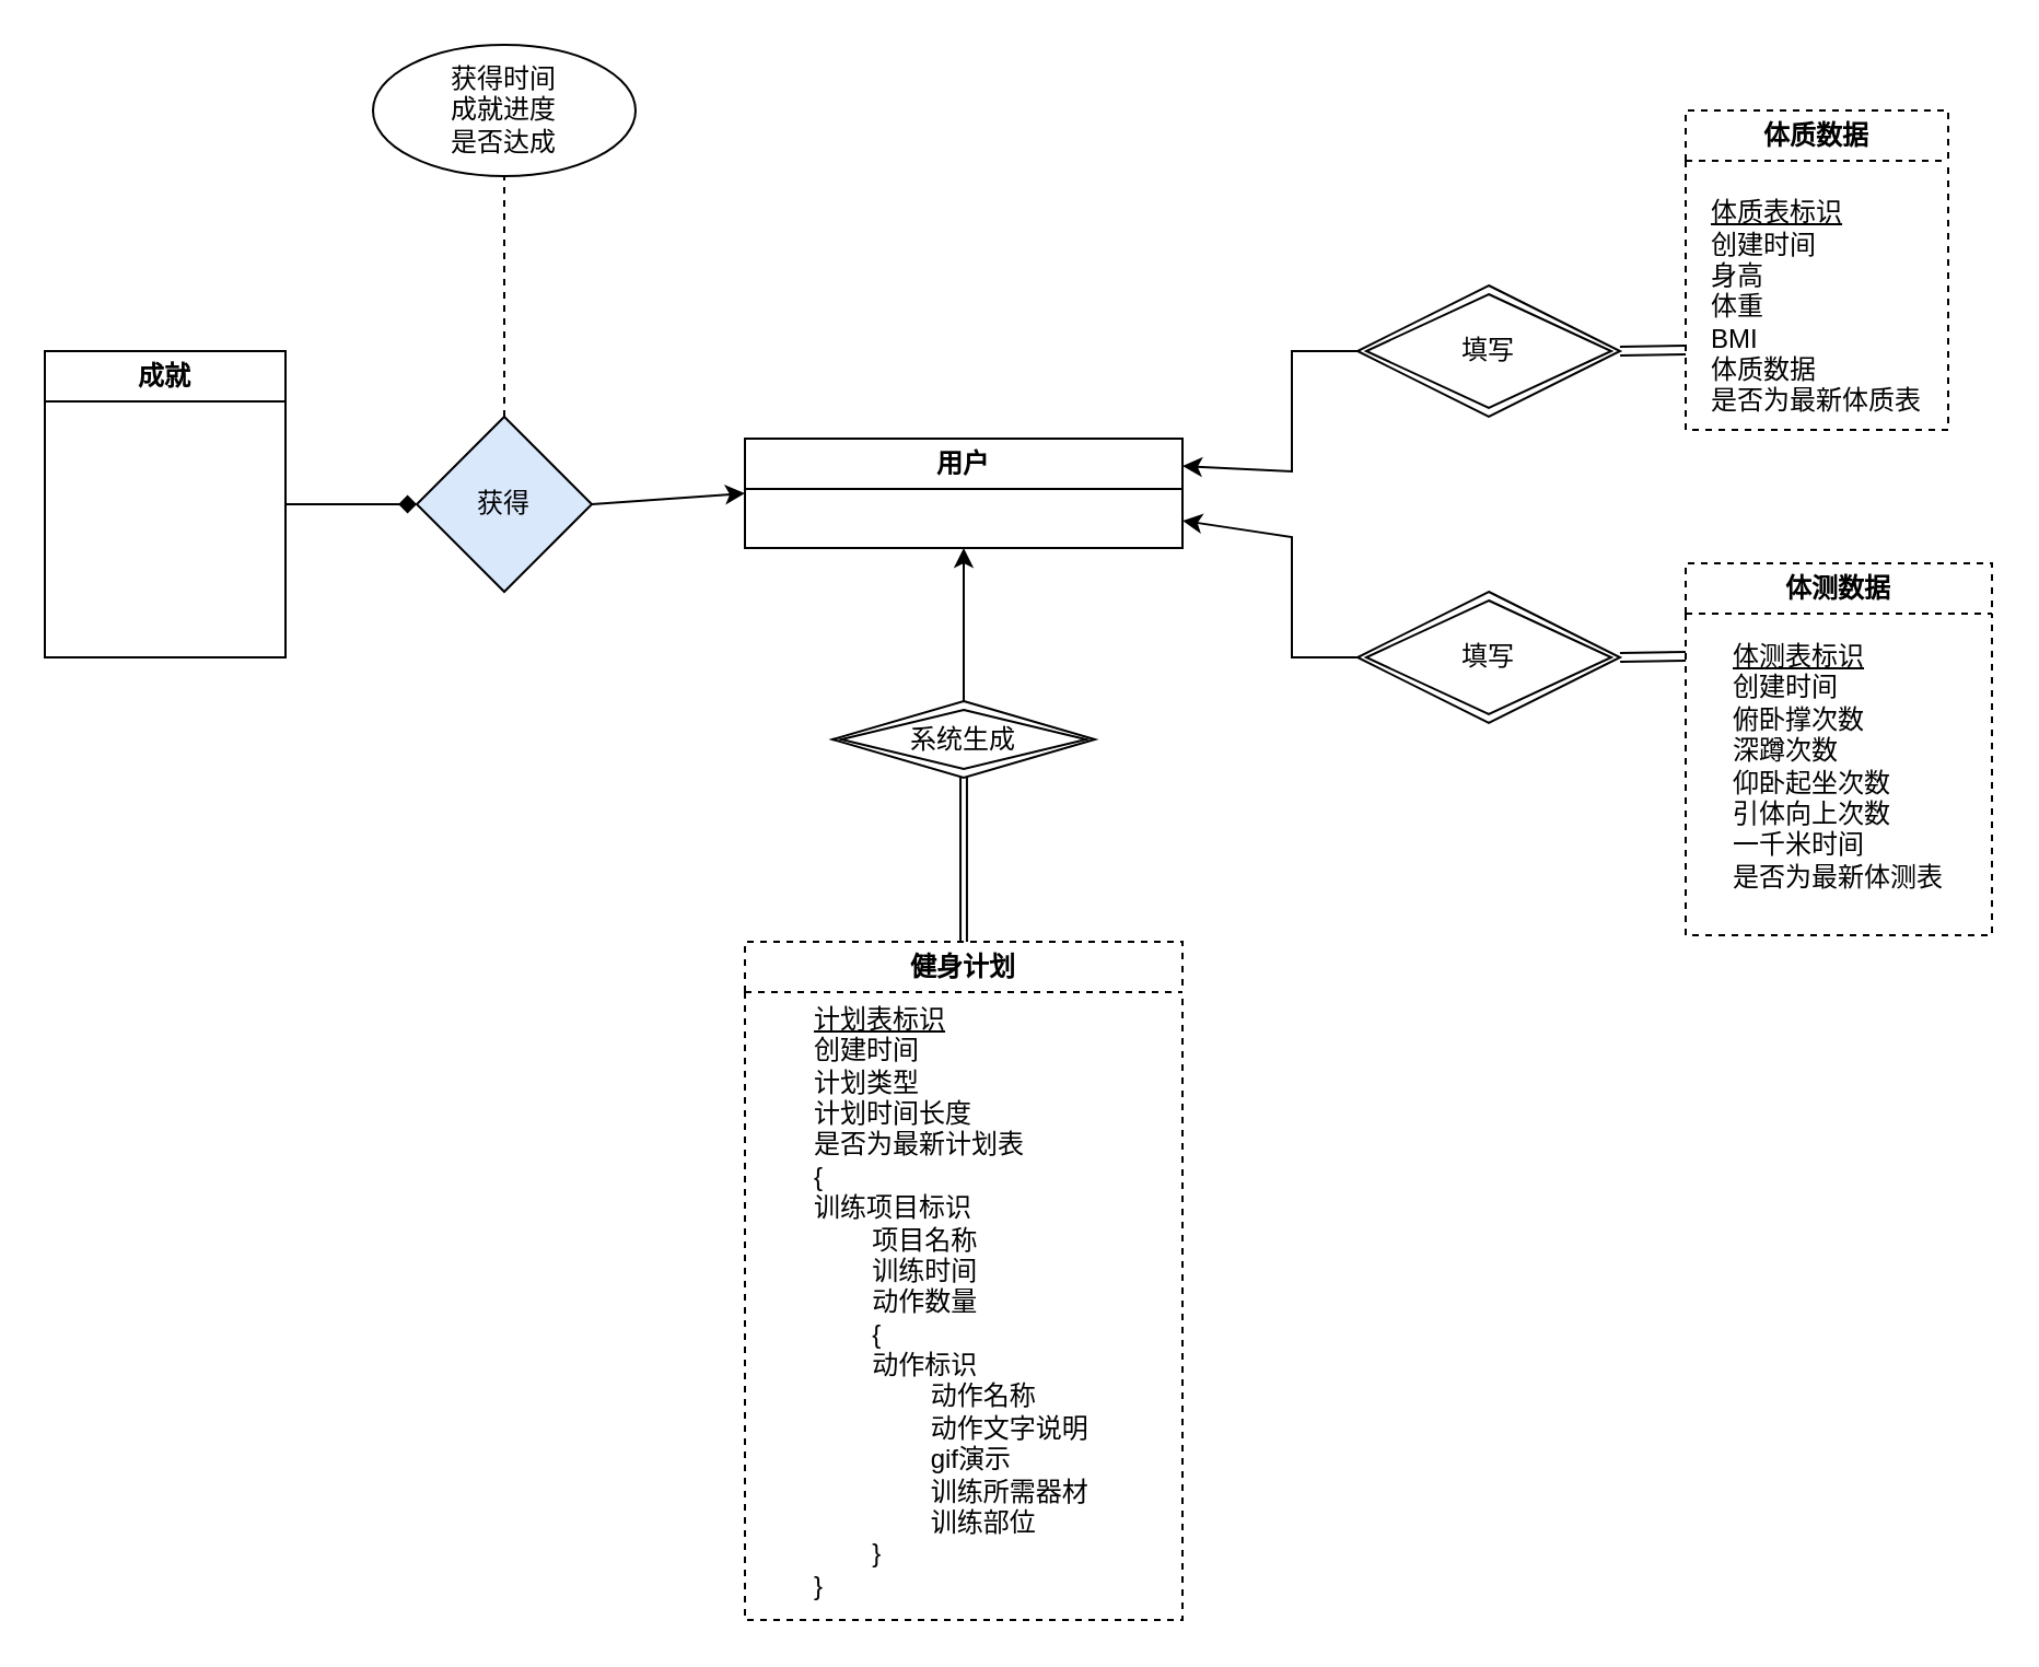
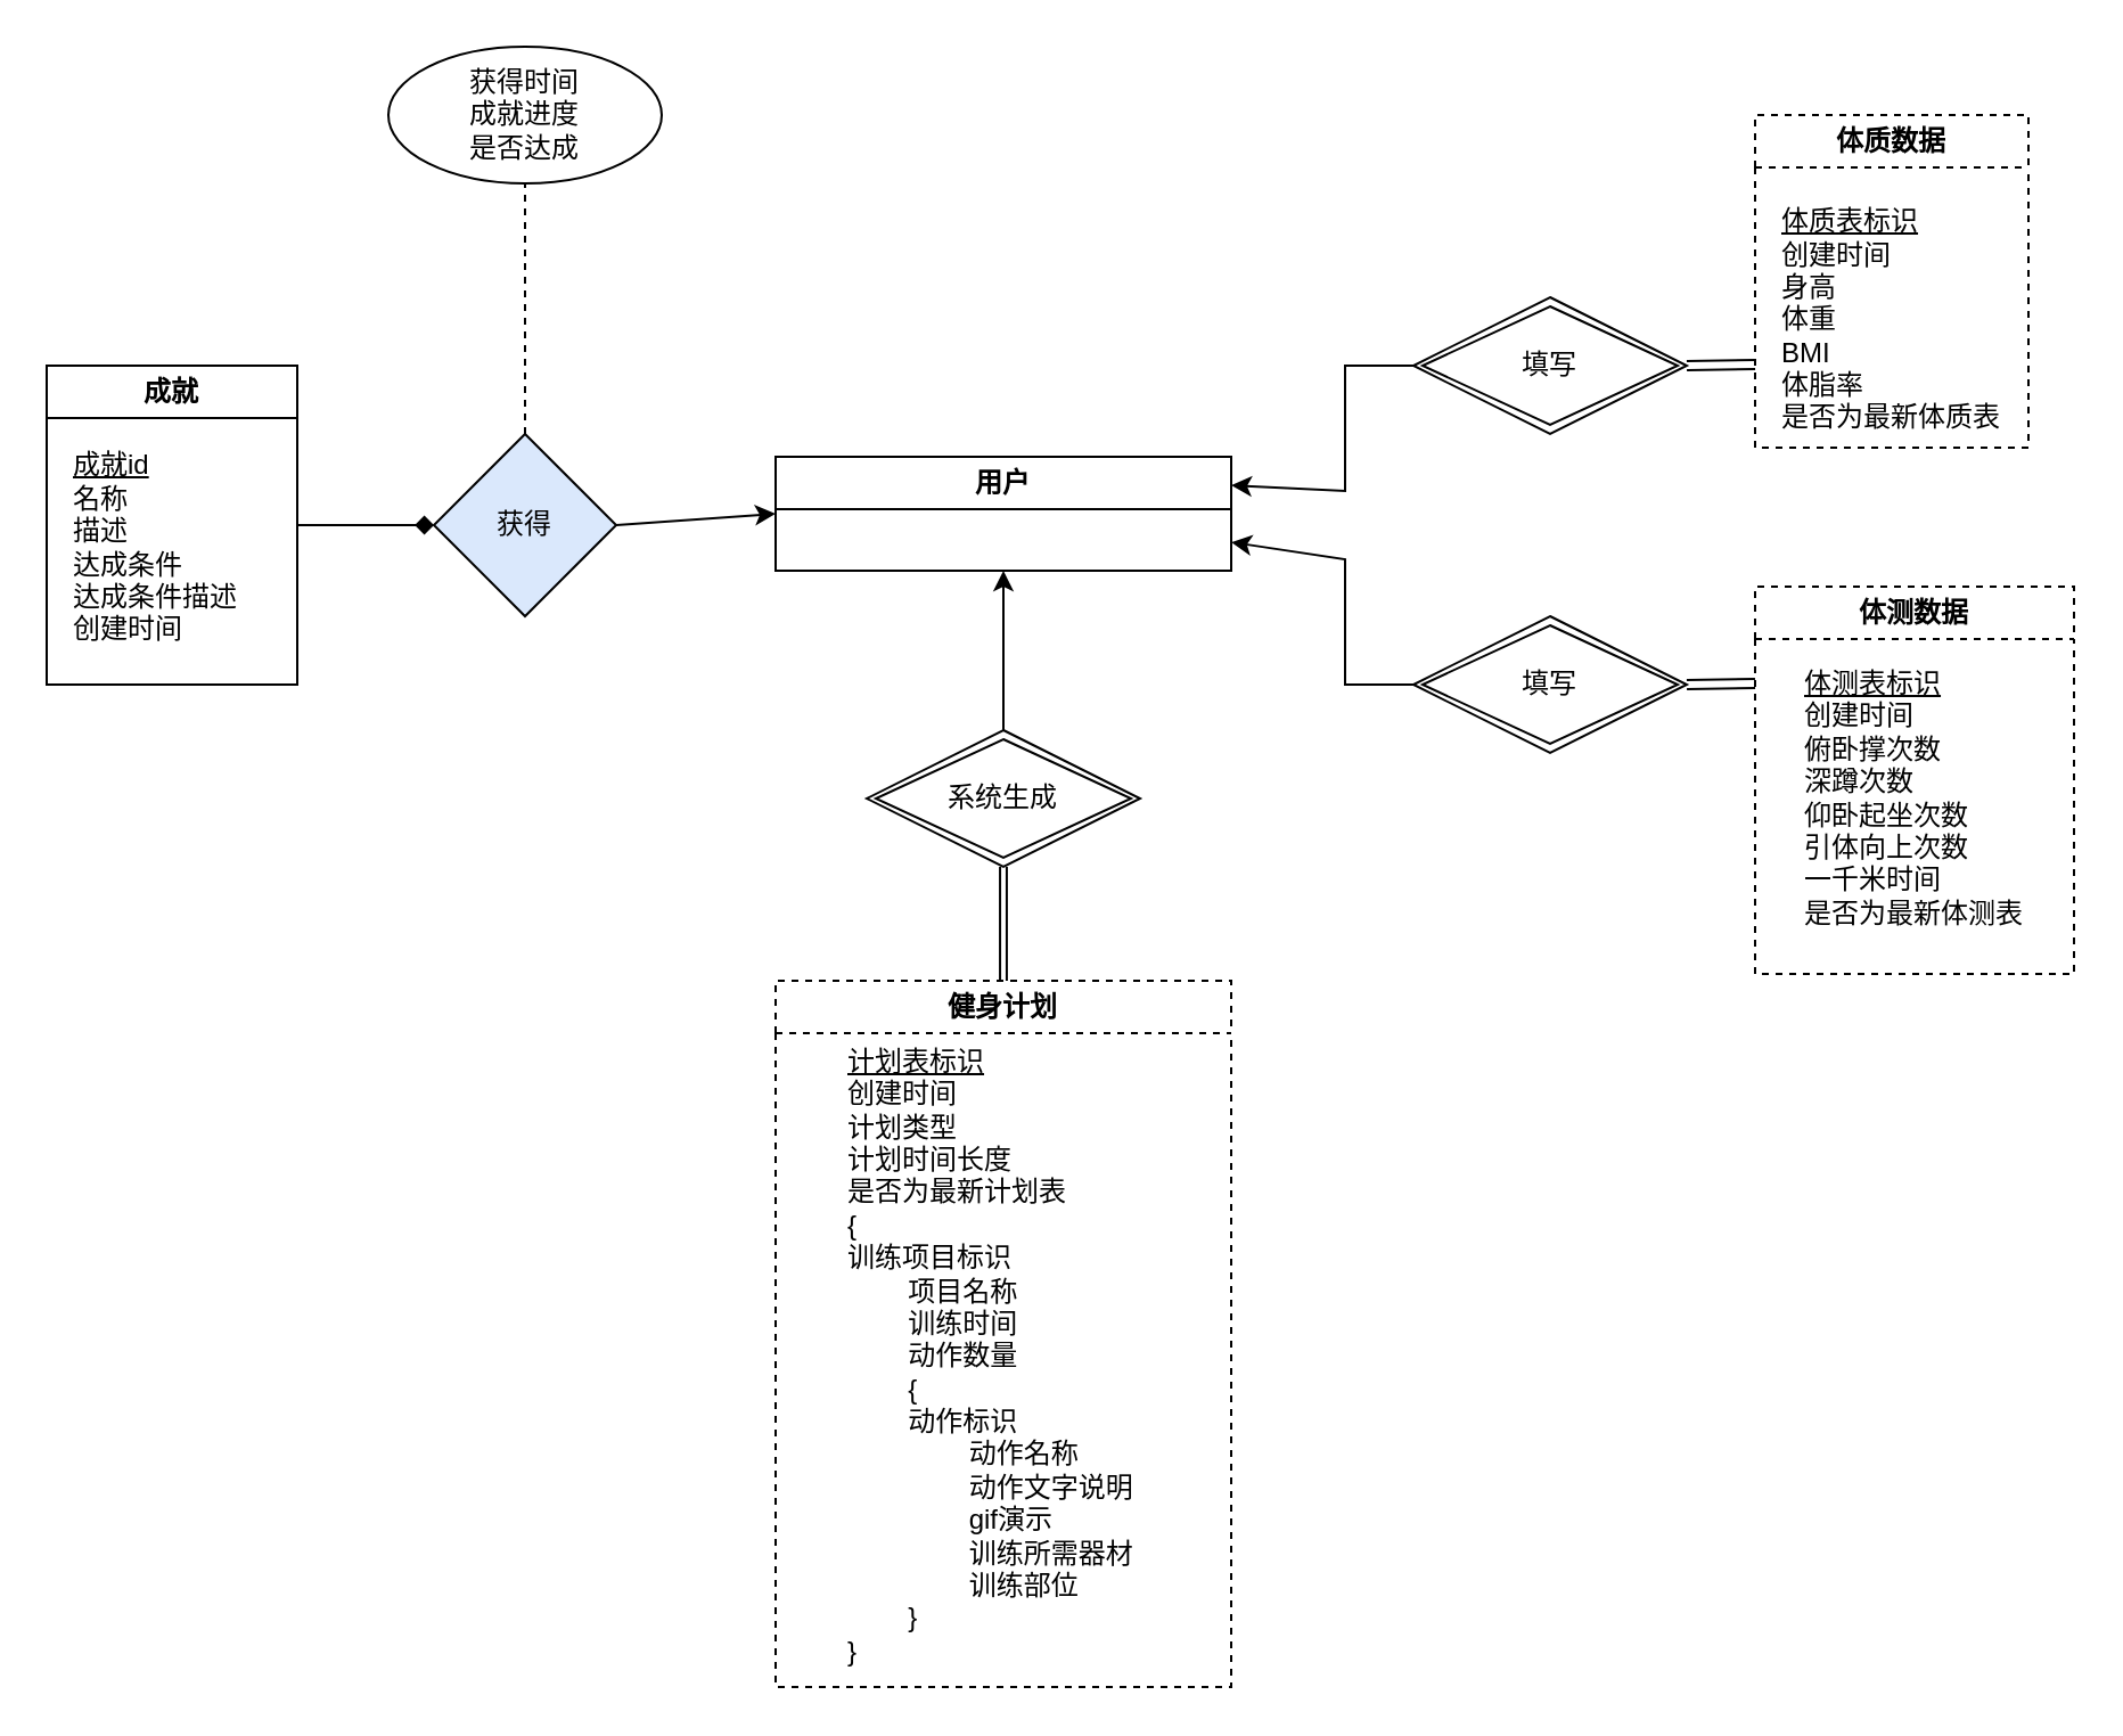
- <mxCell id="9" value="&lt;div&gt;&lt;u&gt;体质表标识&lt;/u&gt;&lt;/div&gt;&lt;div&gt;创建时间&lt;/div&gt;&lt;div&gt;身高&lt;/div&gt;&lt;div&gt;体重&lt;/div&gt;&lt;div&gt;BMI&lt;/div&gt;&lt;div&gt;体质数据&lt;/div&gt;&lt;div&gt;是否为最新体质表&lt;/div&gt;" style="text;html=1;align=left;verticalAlign=middle;resizable=0;points=[];autosize=1;strokeColor=none;fillColor=none;" vertex="1" parent="8"><mxGeometry x="10" y="35" width="120" height="110" as="geometry" /></mxCell>
+ <mxCell id="9" value="&lt;div&gt;&lt;u&gt;体质表标识&lt;/u&gt;&lt;/div&gt;&lt;div&gt;创建时间&lt;/div&gt;&lt;div&gt;身高&lt;/div&gt;&lt;div&gt;体重&lt;/div&gt;&lt;div&gt;BMI&lt;/div&gt;&lt;div&gt;体脂率&lt;/div&gt;&lt;div&gt;是否为最新体质表&lt;/div&gt;" style="text;html=1;align=left;verticalAlign=middle;resizable=0;points=[];autosize=1;strokeColor=none;fillColor=none;" vertex="1" parent="8"><mxGeometry x="10" y="35" width="120" height="110" as="geometry" /></mxCell>
+ <mxCell id="5" value="&lt;u&gt;成就id&lt;/u&gt;&lt;div&gt;名称&lt;/div&gt;&lt;div&gt;描述&lt;/div&gt;&lt;div&gt;达成条件&lt;/div&gt;&lt;div&gt;达成条件描述&lt;/div&gt;&lt;div&gt;创建时间&lt;/div&gt;" style="text;html=1;align=left;verticalAlign=middle;resizable=0;points=[];autosize=1;strokeColor=none;fillColor=none;" vertex="1" parent="4"><mxGeometry x="10" y="30" width="100" height="100" as="geometry" /></mxCell>
- <mxCell id="24" value="系统生成" style="shape=rhombus;double=1;perimeter=rhombusPerimeter;whiteSpace=wrap;html=1;align=center;" vertex="1" parent="1"><mxGeometry x="380" y="320" width="120" height="35" as="geometry" /></mxCell>
+ <mxCell id="24" value="系统生成" style="shape=rhombus;double=1;perimeter=rhombusPerimeter;whiteSpace=wrap;html=1;align=center;" vertex="1" parent="1"><mxGeometry x="380" y="320" width="120" height="60" as="geometry" /></mxCell>
